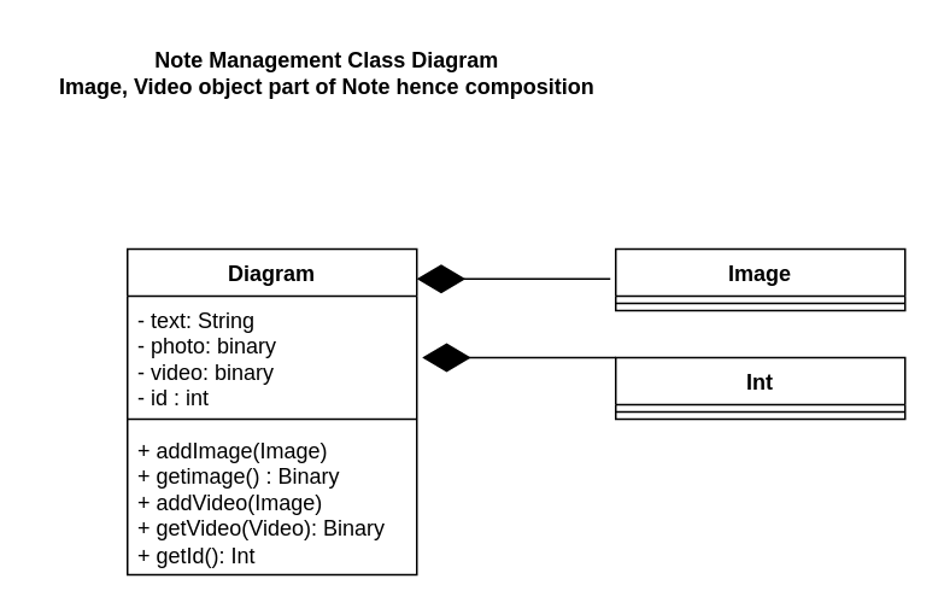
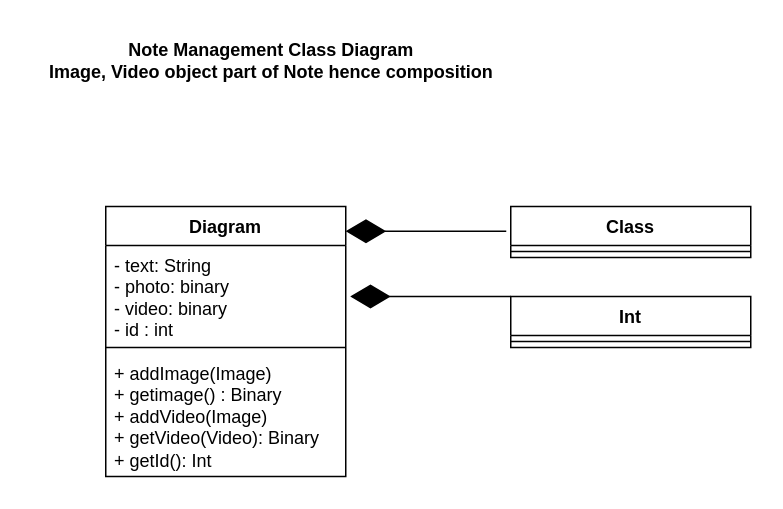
- <mxCell id="6" value="Image" style="swimlane;fontStyle=1;align=center;verticalAlign=top;childLayout=stackLayout;horizontal=1;startSize=26;horizontalStack=0;resizeParent=1;resizeParentMax=0;resizeLast=0;collapsible=1;marginBottom=0;whiteSpace=wrap;html=1;" vertex="1" parent="1"><mxGeometry x="340" y="137" width="160" height="34" as="geometry" /></mxCell>
+ <mxCell id="6" value="Class" style="swimlane;fontStyle=1;align=center;verticalAlign=top;childLayout=stackLayout;horizontal=1;startSize=26;horizontalStack=0;resizeParent=1;resizeParentMax=0;resizeLast=0;collapsible=1;marginBottom=0;whiteSpace=wrap;html=1;" vertex="1" parent="1"><mxGeometry x="340" y="137" width="160" height="34" as="geometry" /></mxCell>
